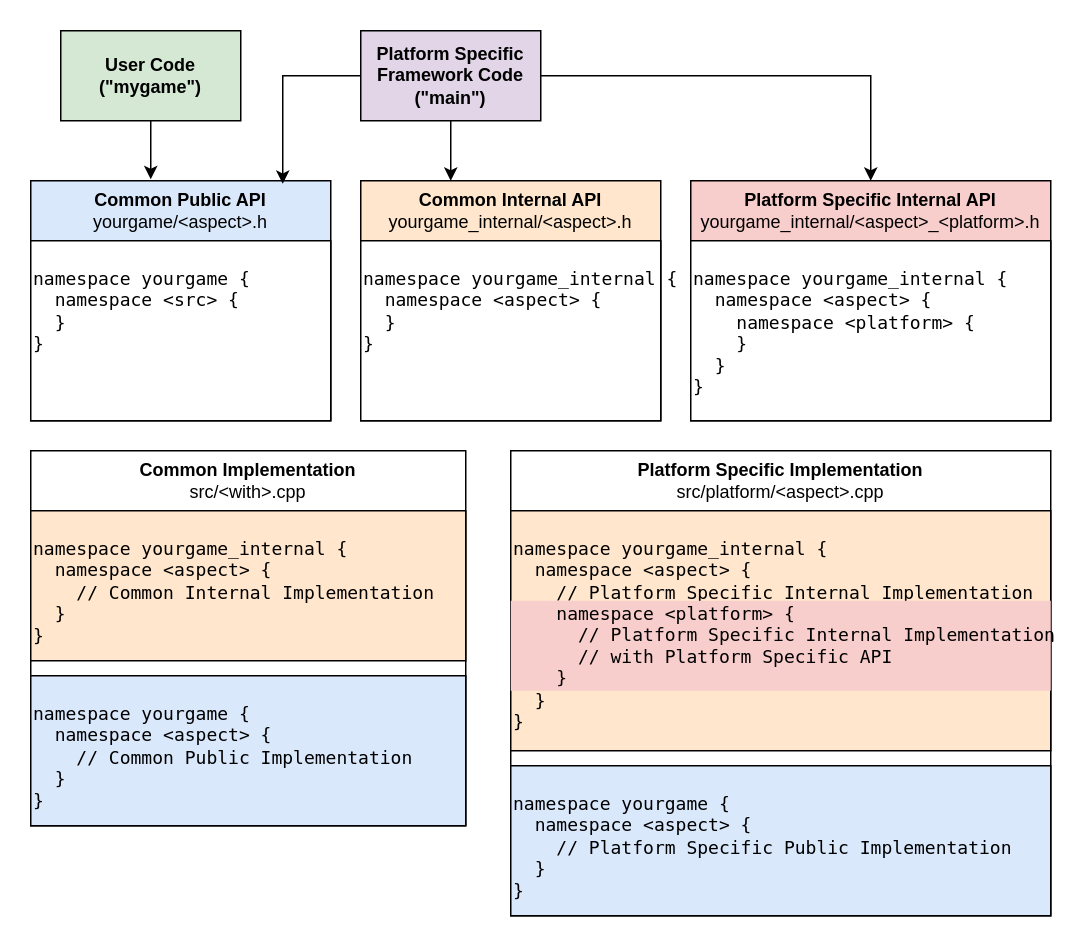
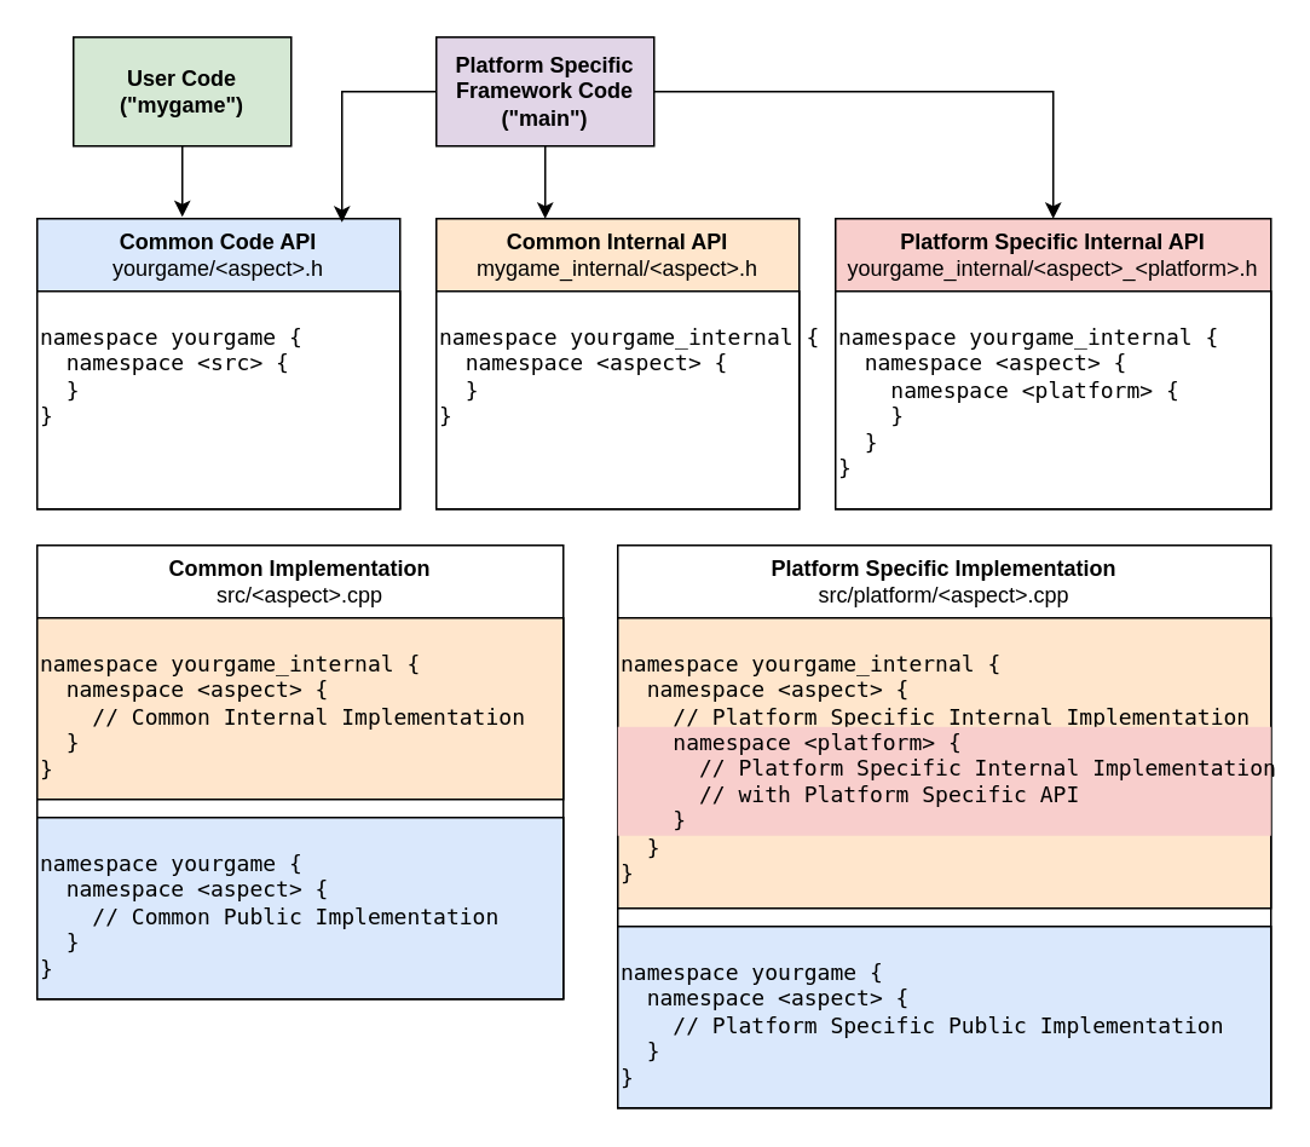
- <mxCell id="2" value="&lt;div&gt;&lt;b style=&quot;background-color: initial;&quot;&gt;Common Public API&lt;/b&gt;&lt;br&gt;&lt;/div&gt;&lt;span style=&quot;font-weight: normal;&quot;&gt;yourgame/&amp;lt;aspect&amp;gt;.h&lt;/span&gt;" style="swimlane;whiteSpace=wrap;html=1;startSize=40;fillColor=#dae8fc;strokeColor=default;" parent="1" vertex="1"><mxGeometry x="20" y="120" width="200" height="160" as="geometry"><mxRectangle x="40" y="40" width="140" height="30" as="alternateBounds" /></mxGeometry></mxCell>
+ <mxCell id="2" value="&lt;div&gt;&lt;b style=&quot;background-color: initial;&quot;&gt;Common Code API&lt;/b&gt;&lt;br&gt;&lt;/div&gt;&lt;span style=&quot;font-weight: normal;&quot;&gt;yourgame/&amp;lt;aspect&amp;gt;.h&lt;/span&gt;" style="swimlane;whiteSpace=wrap;html=1;startSize=40;fillColor=#dae8fc;strokeColor=default;" parent="1" vertex="1"><mxGeometry x="20" y="120" width="200" height="160" as="geometry"><mxRectangle x="40" y="40" width="140" height="30" as="alternateBounds" /></mxGeometry></mxCell>
- <mxCell id="5" value="&lt;div&gt;&lt;b style=&quot;background-color: initial;&quot;&gt;Common Internal API&lt;/b&gt;&lt;br&gt;&lt;/div&gt;&lt;span style=&quot;font-weight: normal;&quot;&gt;yourgame_internal/&amp;lt;aspect&amp;gt;.h&lt;/span&gt;" style="swimlane;whiteSpace=wrap;html=1;startSize=40;fillColor=#ffe6cc;strokeColor=default;" parent="1" vertex="1"><mxGeometry x="240" y="120" width="200" height="160" as="geometry"><mxRectangle x="40" y="40" width="140" height="30" as="alternateBounds" /></mxGeometry></mxCell>
+ <mxCell id="5" value="&lt;div&gt;&lt;b style=&quot;background-color: initial;&quot;&gt;Common Internal API&lt;/b&gt;&lt;br&gt;&lt;/div&gt;&lt;span style=&quot;font-weight: normal;&quot;&gt;mygame_internal/&amp;lt;aspect&amp;gt;.h&lt;/span&gt;" style="swimlane;whiteSpace=wrap;html=1;startSize=40;fillColor=#ffe6cc;strokeColor=default;" parent="1" vertex="1"><mxGeometry x="240" y="120" width="200" height="160" as="geometry"><mxRectangle x="40" y="40" width="140" height="30" as="alternateBounds" /></mxGeometry></mxCell>
- <mxCell id="11" value="&lt;div&gt;&lt;b style=&quot;background-color: initial;&quot;&gt;Common Implementation&lt;/b&gt;&lt;br&gt;&lt;/div&gt;&lt;span style=&quot;font-weight: normal;&quot;&gt;src/&amp;lt;with&amp;gt;.cpp&lt;/span&gt;" style="swimlane;whiteSpace=wrap;html=1;startSize=40;strokeColor=default;" parent="1" vertex="1"><mxGeometry x="20" y="300" width="290" height="250" as="geometry"><mxRectangle x="40" y="40" width="140" height="30" as="alternateBounds" /></mxGeometry></mxCell>
+ <mxCell id="11" value="&lt;div&gt;&lt;b style=&quot;background-color: initial;&quot;&gt;Common Implementation&lt;/b&gt;&lt;br&gt;&lt;/div&gt;&lt;span style=&quot;font-weight: normal;&quot;&gt;src/&amp;lt;aspect&amp;gt;.cpp&lt;/span&gt;" style="swimlane;whiteSpace=wrap;html=1;startSize=40;strokeColor=default;" parent="1" vertex="1"><mxGeometry x="20" y="300" width="290" height="250" as="geometry"><mxRectangle x="40" y="40" width="140" height="30" as="alternateBounds" /></mxGeometry></mxCell>
